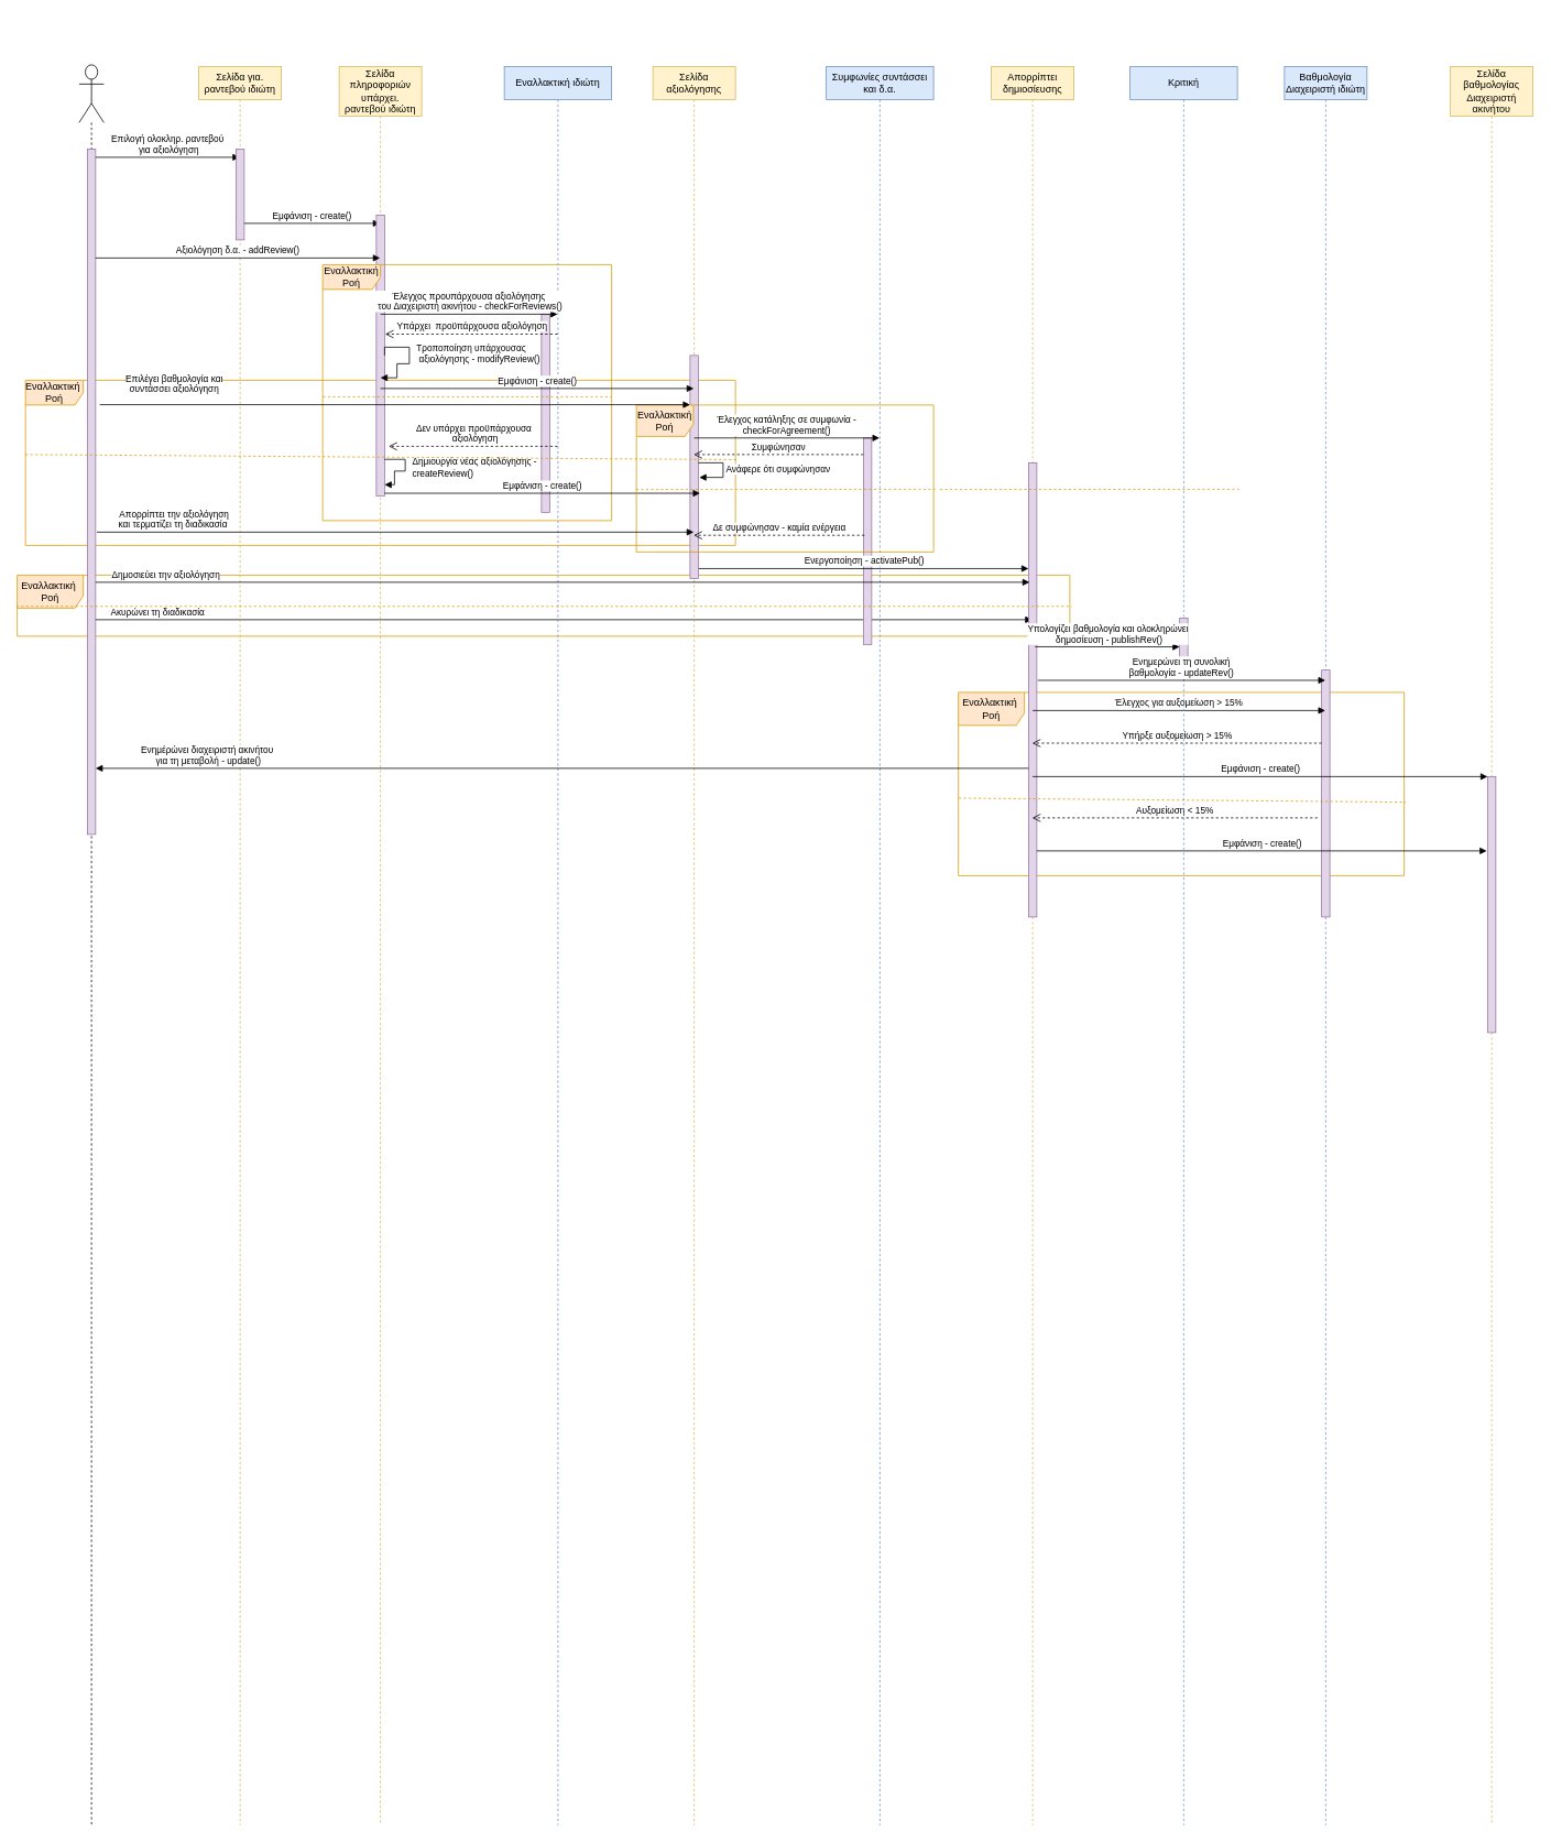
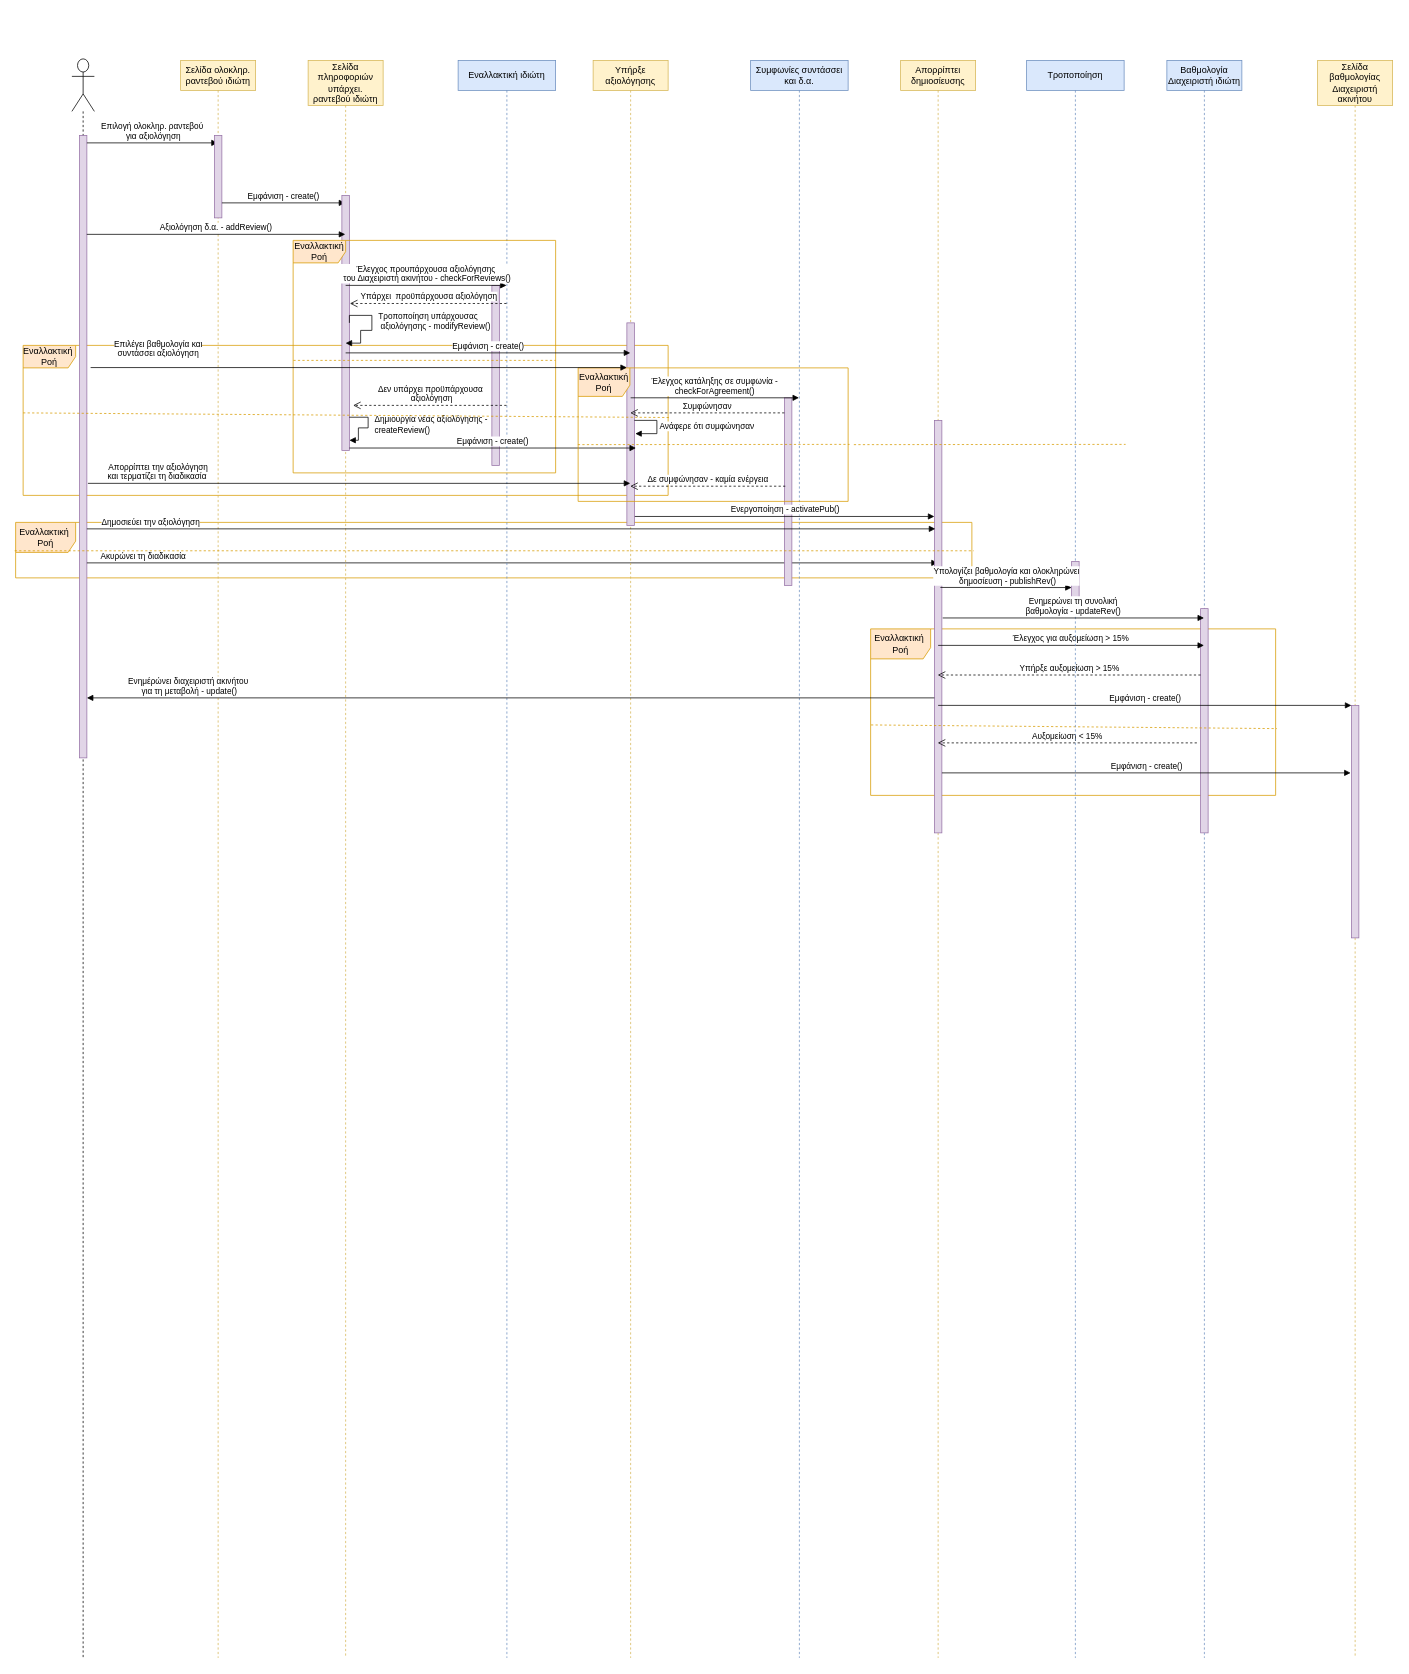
- <mxCell id="10" value="Σελίδα για. ραντεβού ιδιώτη" style="shape=umlLifeline;perimeter=lifelinePerimeter;whiteSpace=wrap;html=1;container=1;collapsible=0;recursiveResize=0;outlineConnect=0;fillColor=#fff2cc;strokeColor=#d6b656;" parent="1" vertex="1"><mxGeometry x="240" y="80" width="100" height="2130" as="geometry" /></mxCell>
+ <mxCell id="10" value="Σελίδα ολοκληρ. ραντεβού ιδιώτη" style="shape=umlLifeline;perimeter=lifelinePerimeter;whiteSpace=wrap;html=1;container=1;collapsible=0;recursiveResize=0;outlineConnect=0;fillColor=#fff2cc;strokeColor=#d6b656;" parent="1" vertex="1"><mxGeometry x="240" y="80" width="100" height="2130" as="geometry" /></mxCell>
- <mxCell id="23" value="Σελίδα αξιολόγησης" style="shape=umlLifeline;perimeter=lifelinePerimeter;whiteSpace=wrap;html=1;container=1;collapsible=0;recursiveResize=0;outlineConnect=0;fillColor=#fff2cc;strokeColor=#d6b656;" parent="1" vertex="1"><mxGeometry x="790" y="80" width="100" height="2130" as="geometry" /></mxCell>
+ <mxCell id="23" value="Υπήρξε αξιολόγησης" style="shape=umlLifeline;perimeter=lifelinePerimeter;whiteSpace=wrap;html=1;container=1;collapsible=0;recursiveResize=0;outlineConnect=0;fillColor=#fff2cc;strokeColor=#d6b656;" parent="1" vertex="1"><mxGeometry x="790" y="80" width="100" height="2130" as="geometry" /></mxCell>
- <mxCell id="56" value="Κριτική" style="shape=umlLifeline;perimeter=lifelinePerimeter;whiteSpace=wrap;html=1;container=1;collapsible=0;recursiveResize=0;outlineConnect=0;fillColor=#dae8fc;strokeColor=#6c8ebf;" vertex="1" parent="1"><mxGeometry x="1368" y="80" width="130" height="2130" as="geometry" /></mxCell>
+ <mxCell id="56" value="Τροποποίηση" style="shape=umlLifeline;perimeter=lifelinePerimeter;whiteSpace=wrap;html=1;container=1;collapsible=0;recursiveResize=0;outlineConnect=0;fillColor=#dae8fc;strokeColor=#6c8ebf;" vertex="1" parent="1"><mxGeometry x="1368" y="80" width="130" height="2130" as="geometry" /></mxCell>
